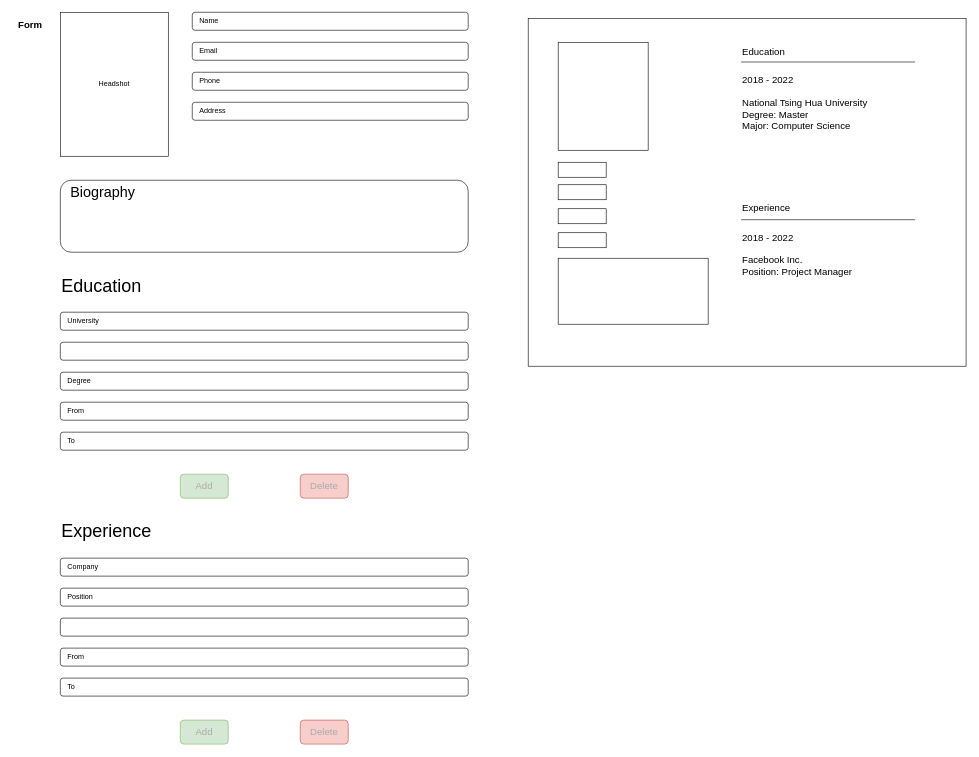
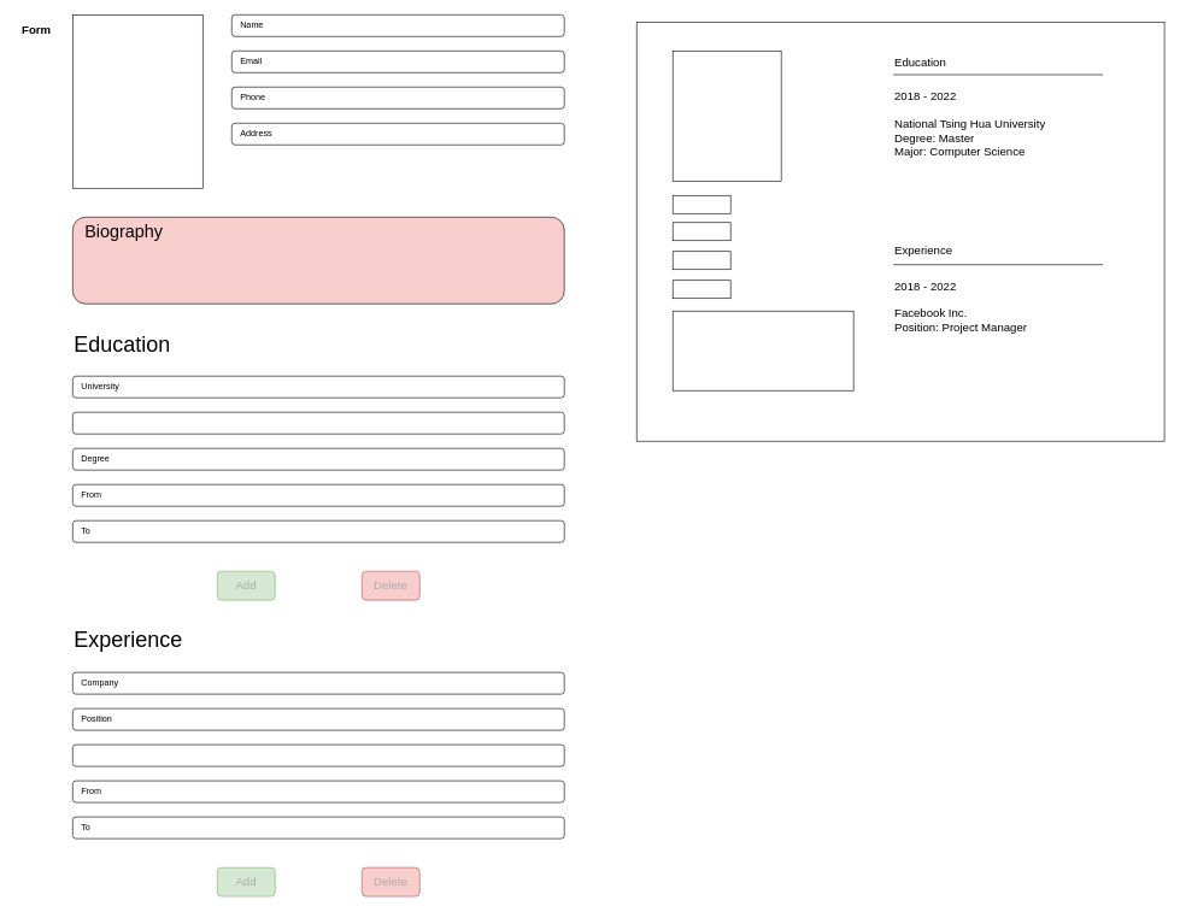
- <mxCell id="3" value="Headshot" style="text;html=1;strokeColor=none;fillColor=none;align=center;verticalAlign=middle;whiteSpace=wrap;rounded=0;" parent="1" vertex="1"><mxGeometry x="160" y="125" width="60" height="30" as="geometry" /></mxCell>
- <mxCell id="40" value="&lt;div&gt;&lt;span style=&quot;font-size: 24px ; color: rgb(0 , 0 , 0)&quot;&gt;Biography&lt;/span&gt;&lt;/div&gt;" style="rounded=1;whiteSpace=wrap;html=1;fontSize=12;fontColor=#aaaaaa;align=left;horizontal=1;verticalAlign=top;labelPosition=center;verticalLabelPosition=middle;spacingLeft=15;" parent="1" vertex="1"><mxGeometry x="100" y="300" width="680" height="120" as="geometry" /></mxCell>
+ <mxCell id="40" value="&lt;div&gt;&lt;span style=&quot;font-size: 24px ; color: rgb(0 , 0 , 0)&quot;&gt;Biography&lt;/span&gt;&lt;/div&gt;" style="rounded=1;whiteSpace=wrap;html=1;fontSize=12;fontColor=#aaaaaa;align=left;horizontal=1;verticalAlign=top;labelPosition=center;verticalLabelPosition=middle;spacingLeft=15;fillColor=#f8cecc;" parent="1" vertex="1"><mxGeometry x="100" y="300" width="680" height="120" as="geometry" /></mxCell>
